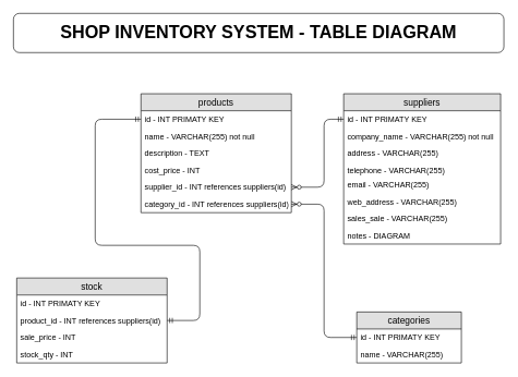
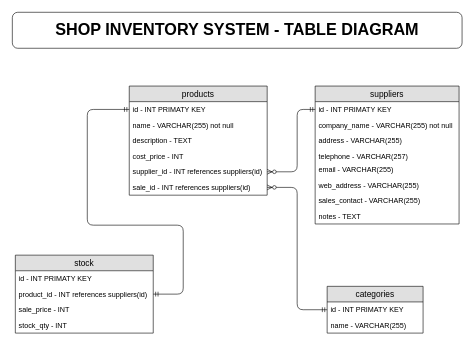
- <mxCell id="13" value="telephone - VARCHAR(255)" style="text;strokeColor=none;fillColor=none;spacingLeft=4;spacingRight=4;overflow=hidden;rotatable=0;points=[[0,0.5],[1,0.5]];portConstraint=eastwest;fontSize=12;" vertex="1" parent="9"><mxGeometry y="104" width="240" height="22" as="geometry" /></mxCell>
+ <mxCell id="13" value="telephone - VARCHAR(257)" style="text;strokeColor=none;fillColor=none;spacingLeft=4;spacingRight=4;overflow=hidden;rotatable=0;points=[[0,0.5],[1,0.5]];portConstraint=eastwest;fontSize=12;" vertex="1" parent="9"><mxGeometry y="104" width="240" height="22" as="geometry" /></mxCell>
- <mxCell id="8" value="category_id - INT references suppliers(id)" style="text;strokeColor=none;fillColor=none;spacingLeft=4;spacingRight=4;overflow=hidden;rotatable=0;points=[[0,0.5],[1,0.5]];portConstraint=eastwest;fontSize=12;" vertex="1" parent="2"><mxGeometry y="156" width="230" height="26" as="geometry" /></mxCell>
+ <mxCell id="8" value="sale_id - INT references suppliers(id)" style="text;strokeColor=none;fillColor=none;spacingLeft=4;spacingRight=4;overflow=hidden;rotatable=0;points=[[0,0.5],[1,0.5]];portConstraint=eastwest;fontSize=12;" vertex="1" parent="2"><mxGeometry y="156" width="230" height="26" as="geometry" /></mxCell>
- <mxCell id="16" value="sales_sale - VARCHAR(255)" style="text;strokeColor=none;fillColor=none;spacingLeft=4;spacingRight=4;overflow=hidden;rotatable=0;points=[[0,0.5],[1,0.5]];portConstraint=eastwest;fontSize=12;" vertex="1" parent="9"><mxGeometry y="178" width="240" height="26" as="geometry" /></mxCell>
+ <mxCell id="16" value="sales_contact - VARCHAR(255)" style="text;strokeColor=none;fillColor=none;spacingLeft=4;spacingRight=4;overflow=hidden;rotatable=0;points=[[0,0.5],[1,0.5]];portConstraint=eastwest;fontSize=12;" vertex="1" parent="9"><mxGeometry y="178" width="240" height="26" as="geometry" /></mxCell>
- <mxCell id="17" value="notes - DIAGRAM" style="text;strokeColor=none;fillColor=none;spacingLeft=4;spacingRight=4;overflow=hidden;rotatable=0;points=[[0,0.5],[1,0.5]];portConstraint=eastwest;fontSize=12;" vertex="1" parent="9"><mxGeometry y="204" width="240" height="26" as="geometry" /></mxCell>
+ <mxCell id="17" value="notes - TEXT" style="text;strokeColor=none;fillColor=none;spacingLeft=4;spacingRight=4;overflow=hidden;rotatable=0;points=[[0,0.5],[1,0.5]];portConstraint=eastwest;fontSize=12;" vertex="1" parent="9"><mxGeometry y="204" width="240" height="26" as="geometry" /></mxCell>
